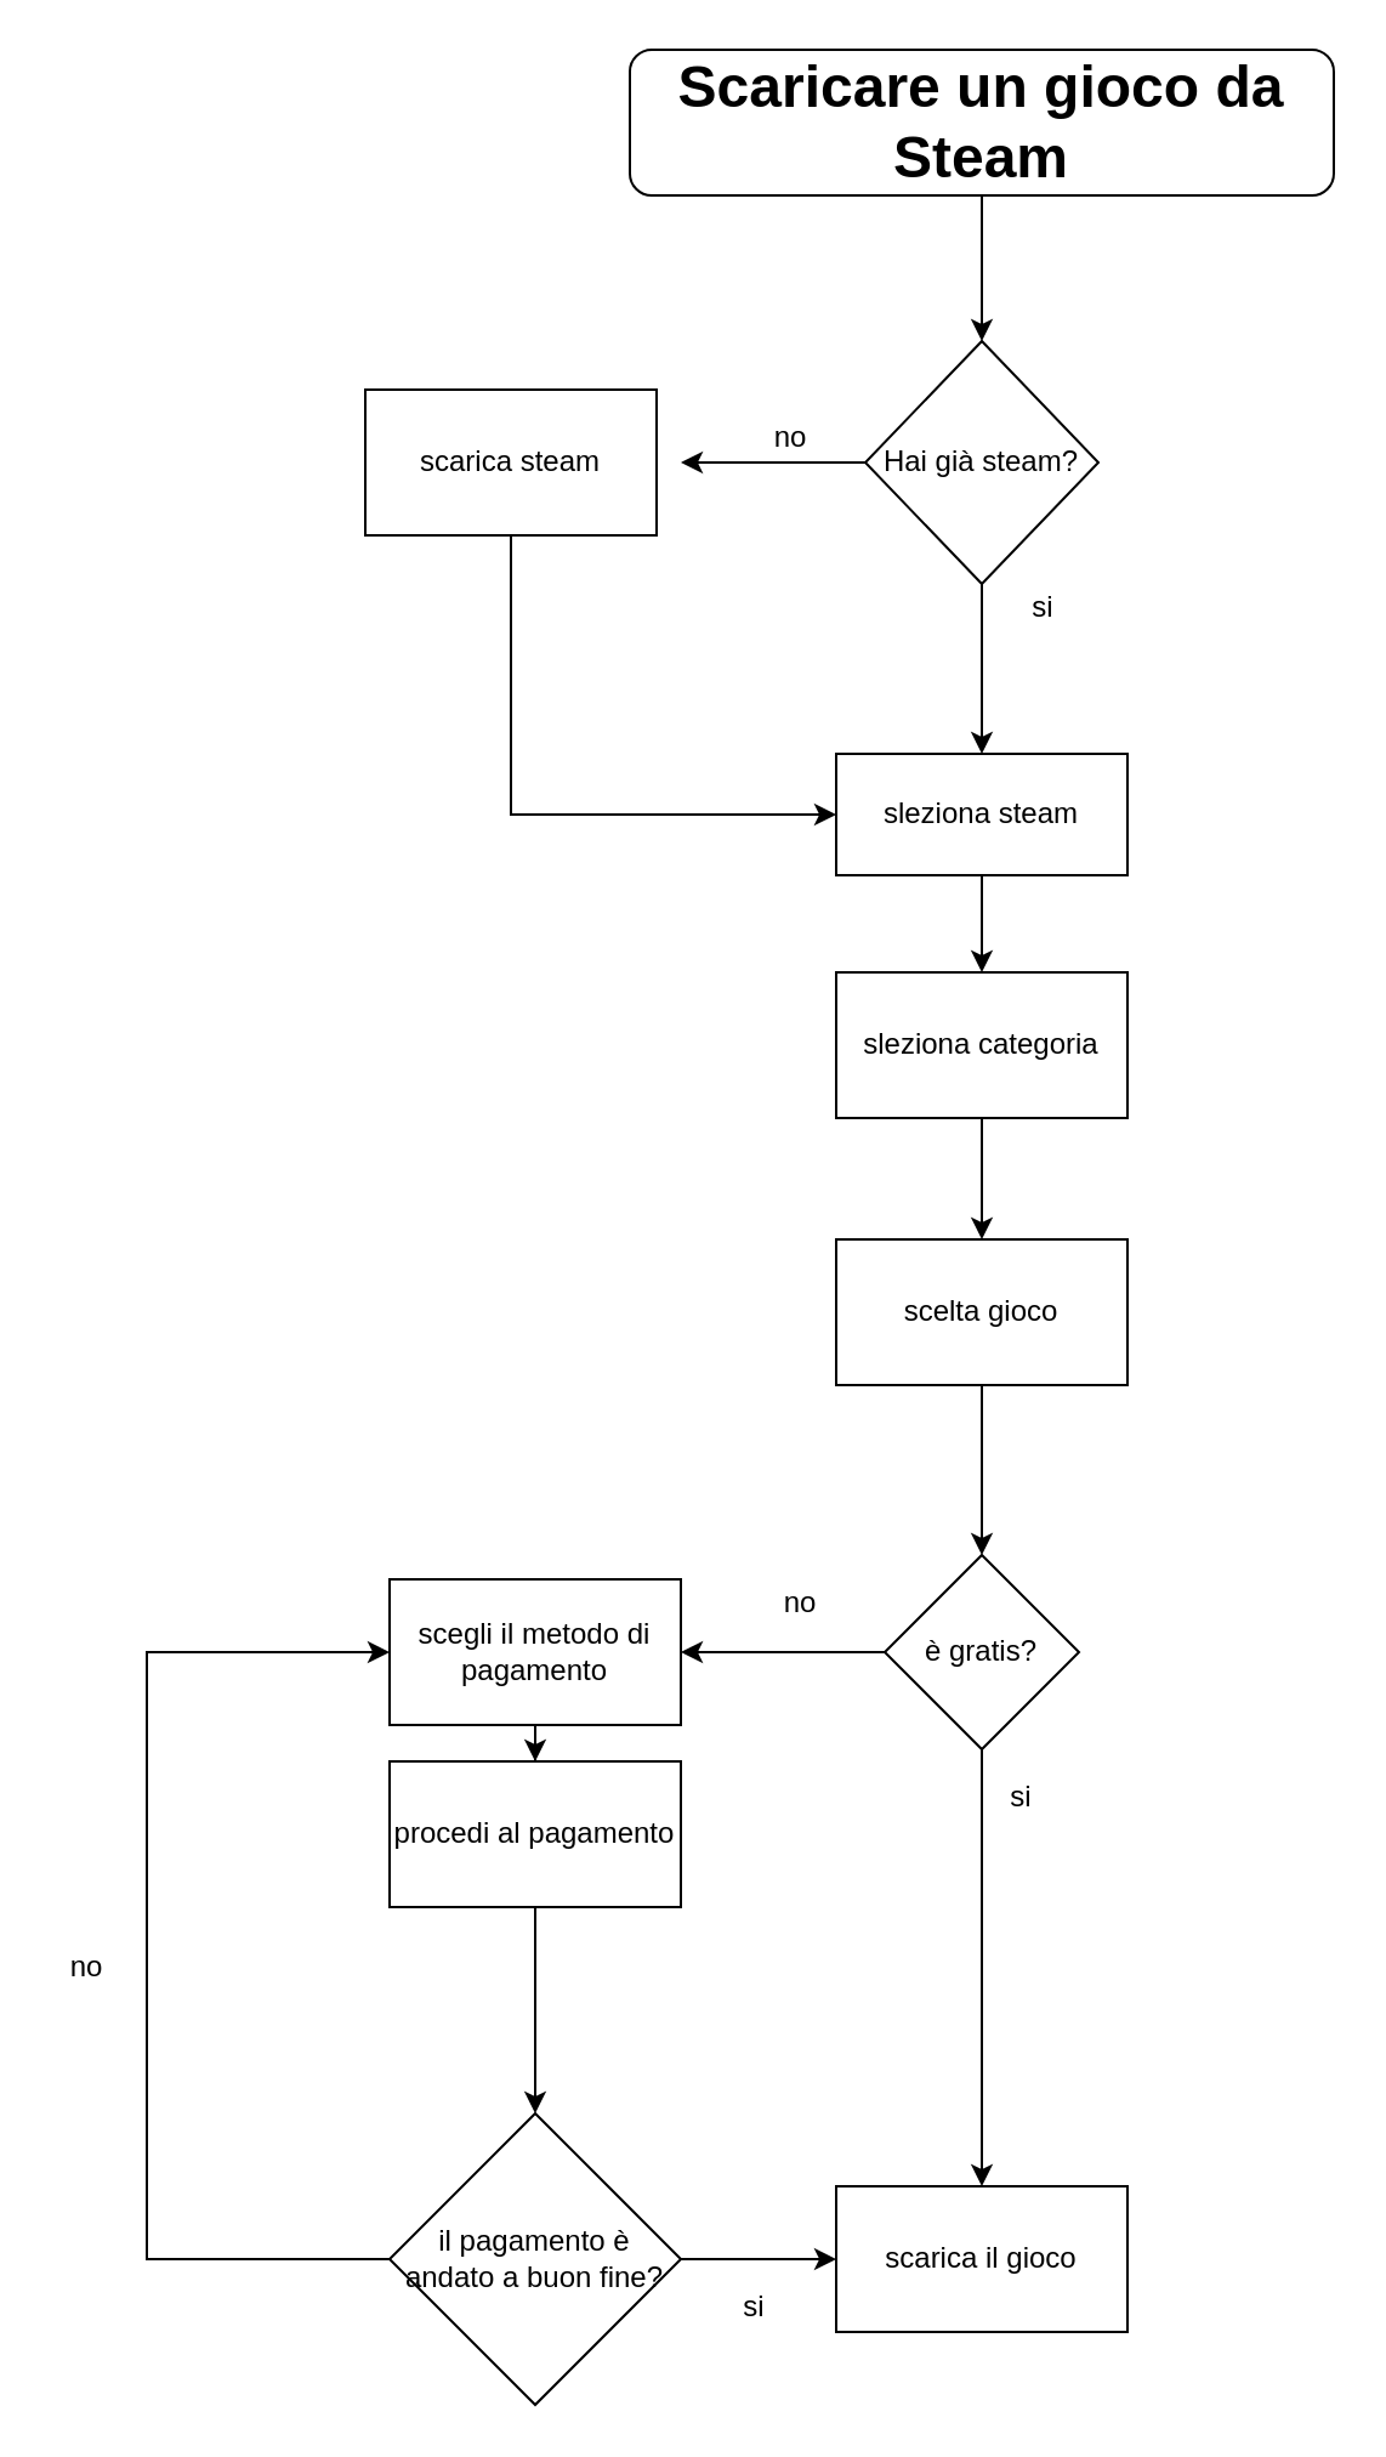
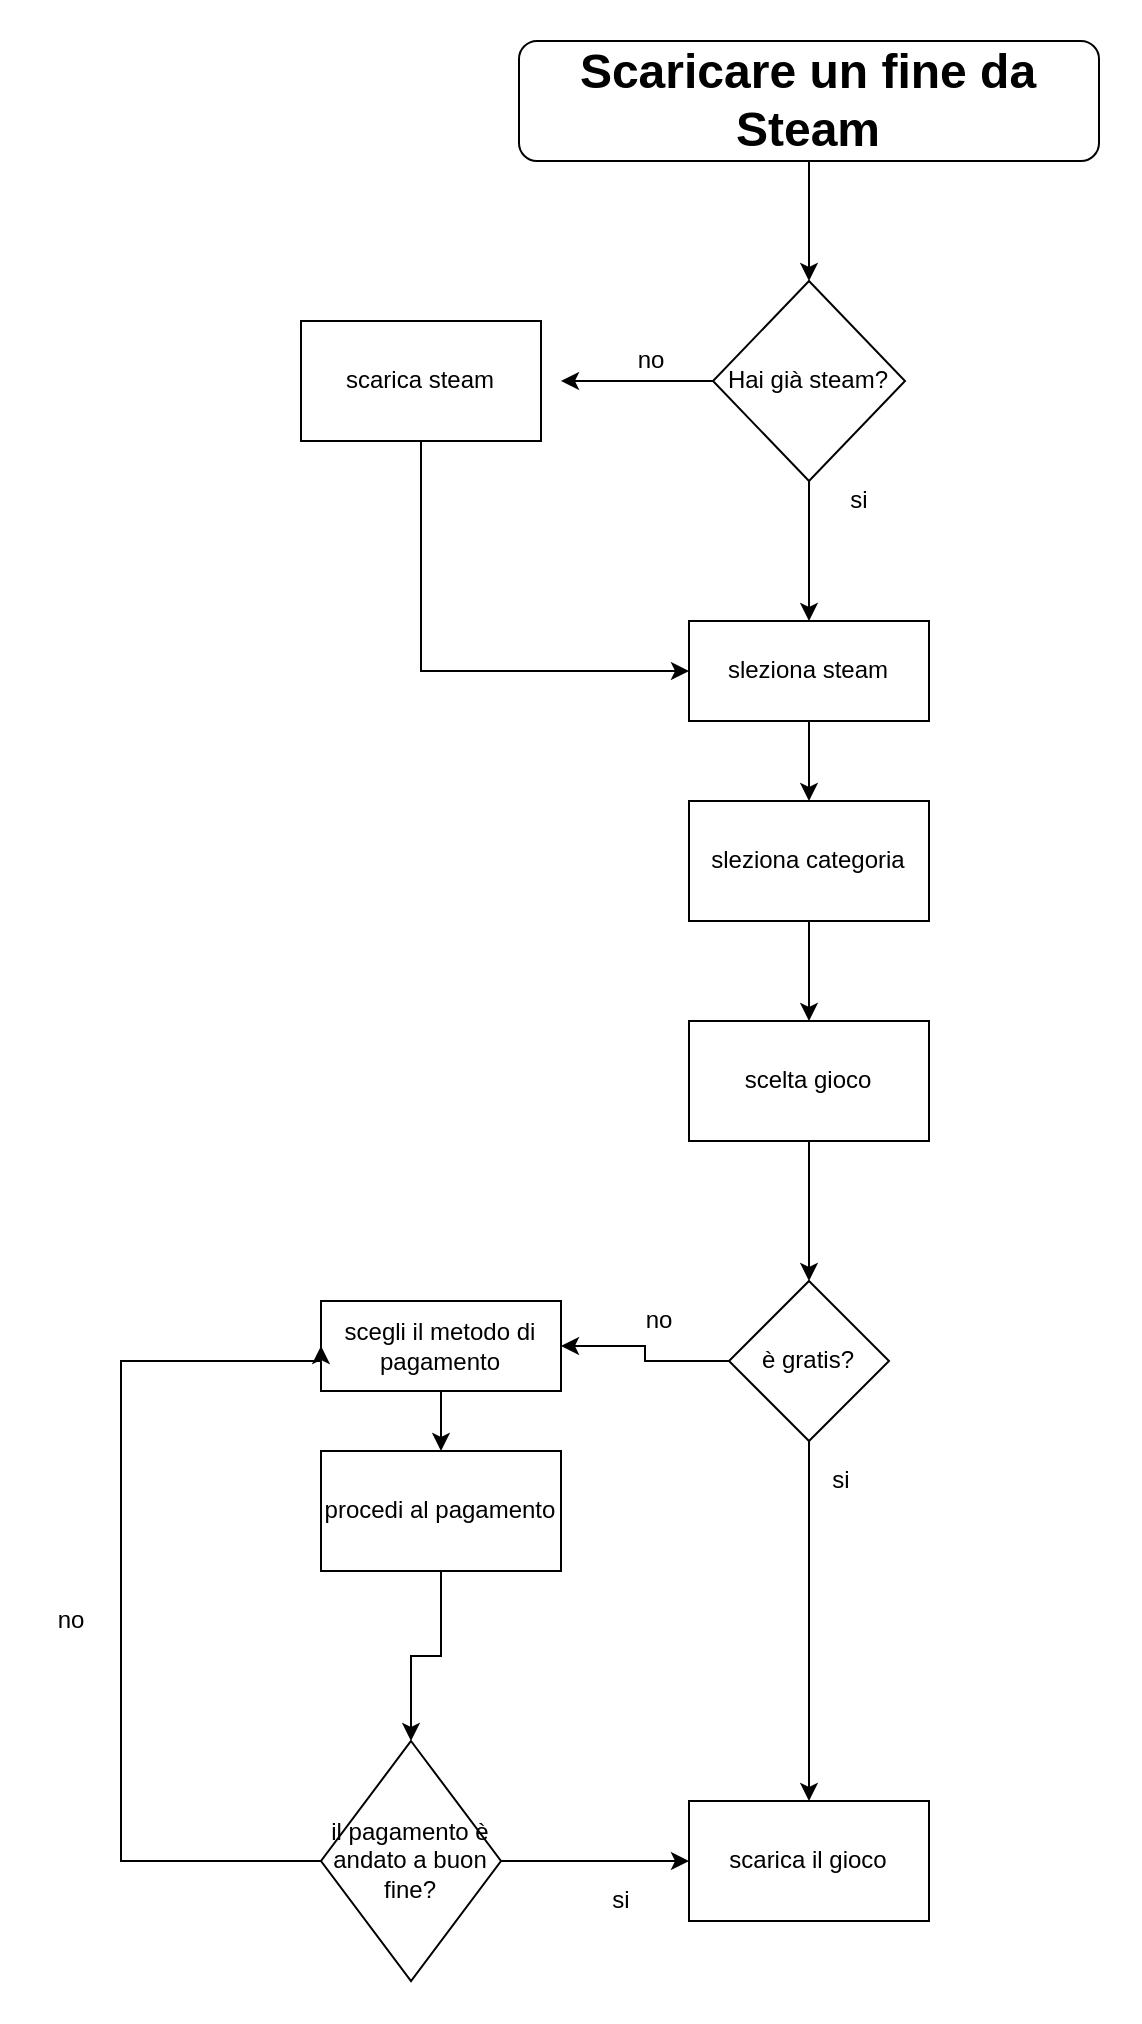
- <mxCell id="31" value="&lt;h1&gt;Scaricare un gioco da Steam&lt;/h1&gt;" style="rounded=1;whiteSpace=wrap;html=1;" vertex="1" parent="1"><mxGeometry x="259" y="20" width="290" height="60" as="geometry" /></mxCell>
+ <mxCell id="31" value="&lt;h1&gt;Scaricare un fine da Steam&lt;/h1&gt;" style="rounded=1;whiteSpace=wrap;html=1;" vertex="1" parent="1"><mxGeometry x="259" y="20" width="290" height="60" as="geometry" /></mxCell>
- <mxCell id="19" value="scegli il metodo di pagamento" style="whiteSpace=wrap;html=1;" vertex="1" parent="1"><mxGeometry x="160" y="650" width="120" height="60" as="geometry" /></mxCell>
+ <mxCell id="19" value="scegli il metodo di pagamento" style="whiteSpace=wrap;html=1;" vertex="1" parent="1"><mxGeometry x="160" y="650" width="120" height="45" as="geometry" /></mxCell>
- <mxCell id="27" value="il pagamento è andato a buon fine?" style="rhombus;whiteSpace=wrap;html=1;" vertex="1" parent="1"><mxGeometry x="160" y="870" width="120" height="120" as="geometry" /></mxCell>
+ <mxCell id="27" value="il pagamento è andato a buon fine?" style="rhombus;whiteSpace=wrap;html=1;" vertex="1" parent="1"><mxGeometry x="160" y="870" width="90" height="120" as="geometry" /></mxCell>
